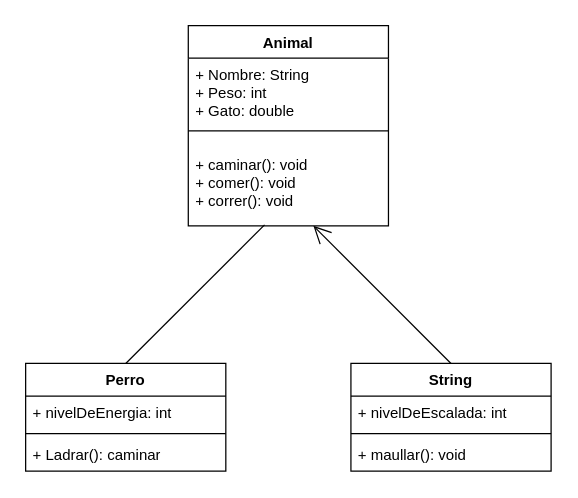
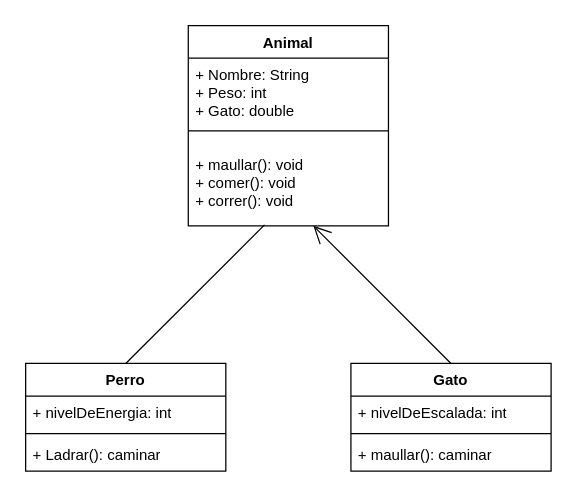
- <mxCell id="5" value="+ caminar(): void&lt;div&gt;+ comer(): void&lt;/div&gt;&lt;div&gt;+ correr(): void&lt;/div&gt;" style="text;strokeColor=none;fillColor=none;align=left;verticalAlign=top;spacingLeft=4;spacingRight=4;overflow=hidden;rotatable=0;points=[[0,0.5],[1,0.5]];portConstraint=eastwest;whiteSpace=wrap;html=1;" vertex="1" parent="2"><mxGeometry y="98" width="160" height="62" as="geometry" /></mxCell>
+ <mxCell id="5" value="+ maullar(): void&lt;div&gt;+ comer(): void&lt;/div&gt;&lt;div&gt;+ correr(): void&lt;/div&gt;" style="text;strokeColor=none;fillColor=none;align=left;verticalAlign=top;spacingLeft=4;spacingRight=4;overflow=hidden;rotatable=0;points=[[0,0.5],[1,0.5]];portConstraint=eastwest;whiteSpace=wrap;html=1;" vertex="1" parent="2"><mxGeometry y="98" width="160" height="62" as="geometry" /></mxCell>
- <mxCell id="10" value="String" style="swimlane;fontStyle=1;align=center;verticalAlign=top;childLayout=stackLayout;horizontal=1;startSize=26;horizontalStack=0;resizeParent=1;resizeParentMax=0;resizeLast=0;collapsible=1;marginBottom=0;whiteSpace=wrap;html=1;" vertex="1" parent="1"><mxGeometry x="280" y="290" width="160" height="86" as="geometry" /></mxCell>
+ <mxCell id="10" value="Gato" style="swimlane;fontStyle=1;align=center;verticalAlign=top;childLayout=stackLayout;horizontal=1;startSize=26;horizontalStack=0;resizeParent=1;resizeParentMax=0;resizeLast=0;collapsible=1;marginBottom=0;whiteSpace=wrap;html=1;" vertex="1" parent="1"><mxGeometry x="280" y="290" width="160" height="86" as="geometry" /></mxCell>
- <mxCell id="13" value="+ maullar(): void" style="text;strokeColor=none;fillColor=none;align=left;verticalAlign=top;spacingLeft=4;spacingRight=4;overflow=hidden;rotatable=0;points=[[0,0.5],[1,0.5]];portConstraint=eastwest;whiteSpace=wrap;html=1;" vertex="1" parent="10"><mxGeometry y="60" width="160" height="26" as="geometry" /></mxCell>
+ <mxCell id="13" value="+ maullar(): caminar" style="text;strokeColor=none;fillColor=none;align=left;verticalAlign=top;spacingLeft=4;spacingRight=4;overflow=hidden;rotatable=0;points=[[0,0.5],[1,0.5]];portConstraint=eastwest;whiteSpace=wrap;html=1;" vertex="1" parent="10"><mxGeometry y="60" width="160" height="26" as="geometry" /></mxCell>
